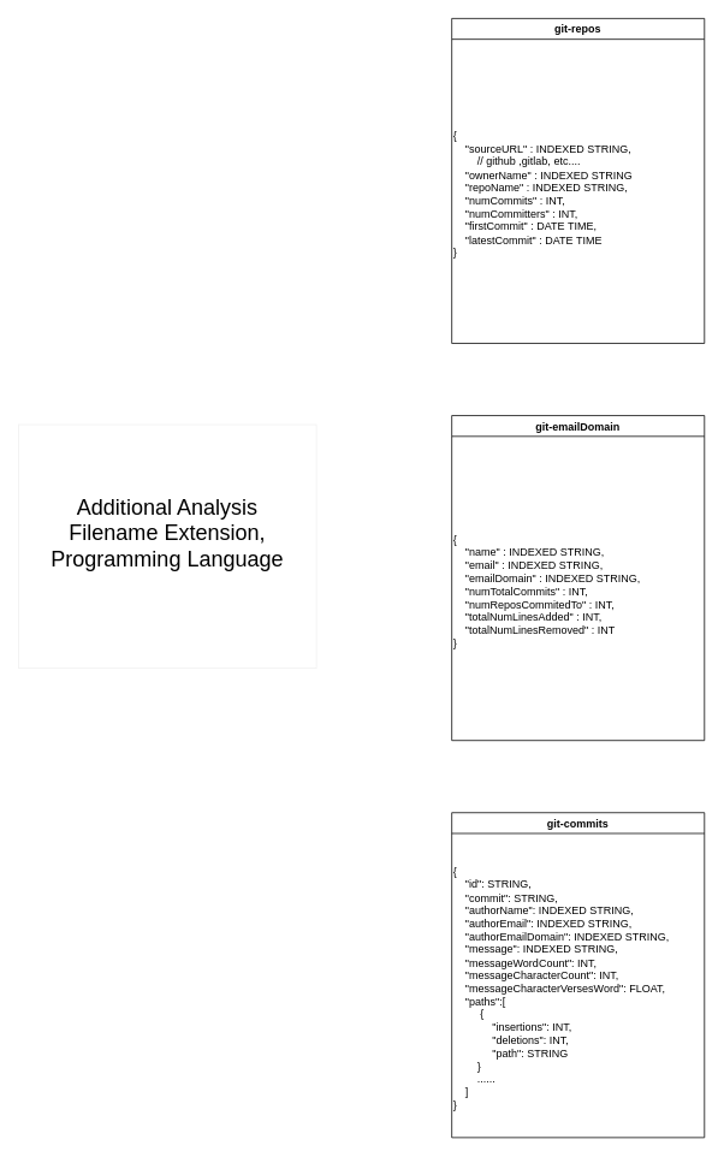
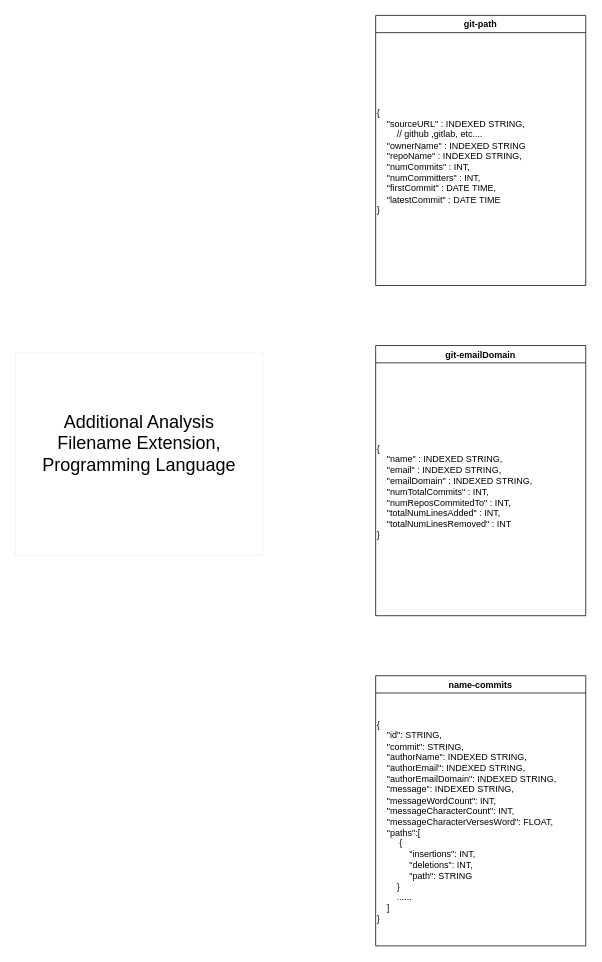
- <mxCell id="4" value="git-repos" style="swimlane;startSize=23;" parent="1" vertex="1"><mxGeometry x="500" y="20" width="280" height="360" as="geometry" /></mxCell>
+ <mxCell id="4" value="git-path" style="swimlane;startSize=23;" parent="1" vertex="1"><mxGeometry x="500" y="20" width="280" height="360" as="geometry" /></mxCell>
- <mxCell id="2" value="git-commits" style="swimlane;startSize=23;" parent="1" vertex="1"><mxGeometry x="500" y="900" width="280" height="360" as="geometry" /></mxCell>
+ <mxCell id="2" value="name-commits" style="swimlane;startSize=23;" parent="1" vertex="1"><mxGeometry x="500" y="900" width="280" height="360" as="geometry" /></mxCell>
